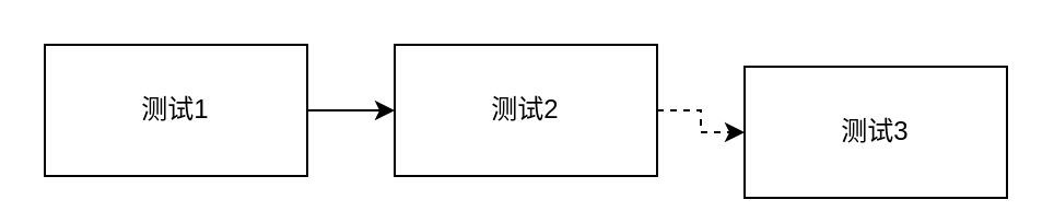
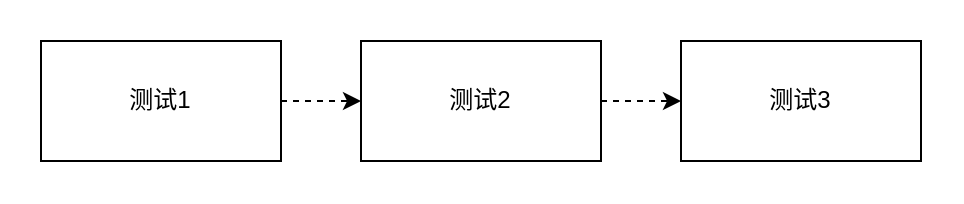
- <mxCell id="2" style="edgeStyle=orthogonalEdgeStyle;rounded=0;orthogonalLoop=1;jettySize=auto;html=1;exitX=1;exitY=0.5;exitDx=0;exitDy=0;entryX=0;entryY=0.5;entryDx=0;entryDy=0;" edge="1" parent="1" source="3" target="5"><mxGeometry relative="1" as="geometry" /></mxCell>
+ <mxCell id="2" style="edgeStyle=orthogonalEdgeStyle;rounded=0;orthogonalLoop=1;jettySize=auto;html=1;exitX=1;exitY=0.5;exitDx=0;exitDy=0;entryX=0;entryY=0.5;entryDx=0;entryDy=0;dashed=1;" edge="1" parent="1" source="3" target="5"><mxGeometry relative="1" as="geometry" /></mxCell>
- <mxCell id="6" value="测试3" style="rounded=0;whiteSpace=wrap;html=1;" vertex="1" parent="1"><mxGeometry x="340" y="30" width="120" height="60" as="geometry" /></mxCell>
+ <mxCell id="6" value="测试3" style="rounded=0;whiteSpace=wrap;html=1;" vertex="1" parent="1"><mxGeometry x="340" y="20" width="120" height="60" as="geometry" /></mxCell>
